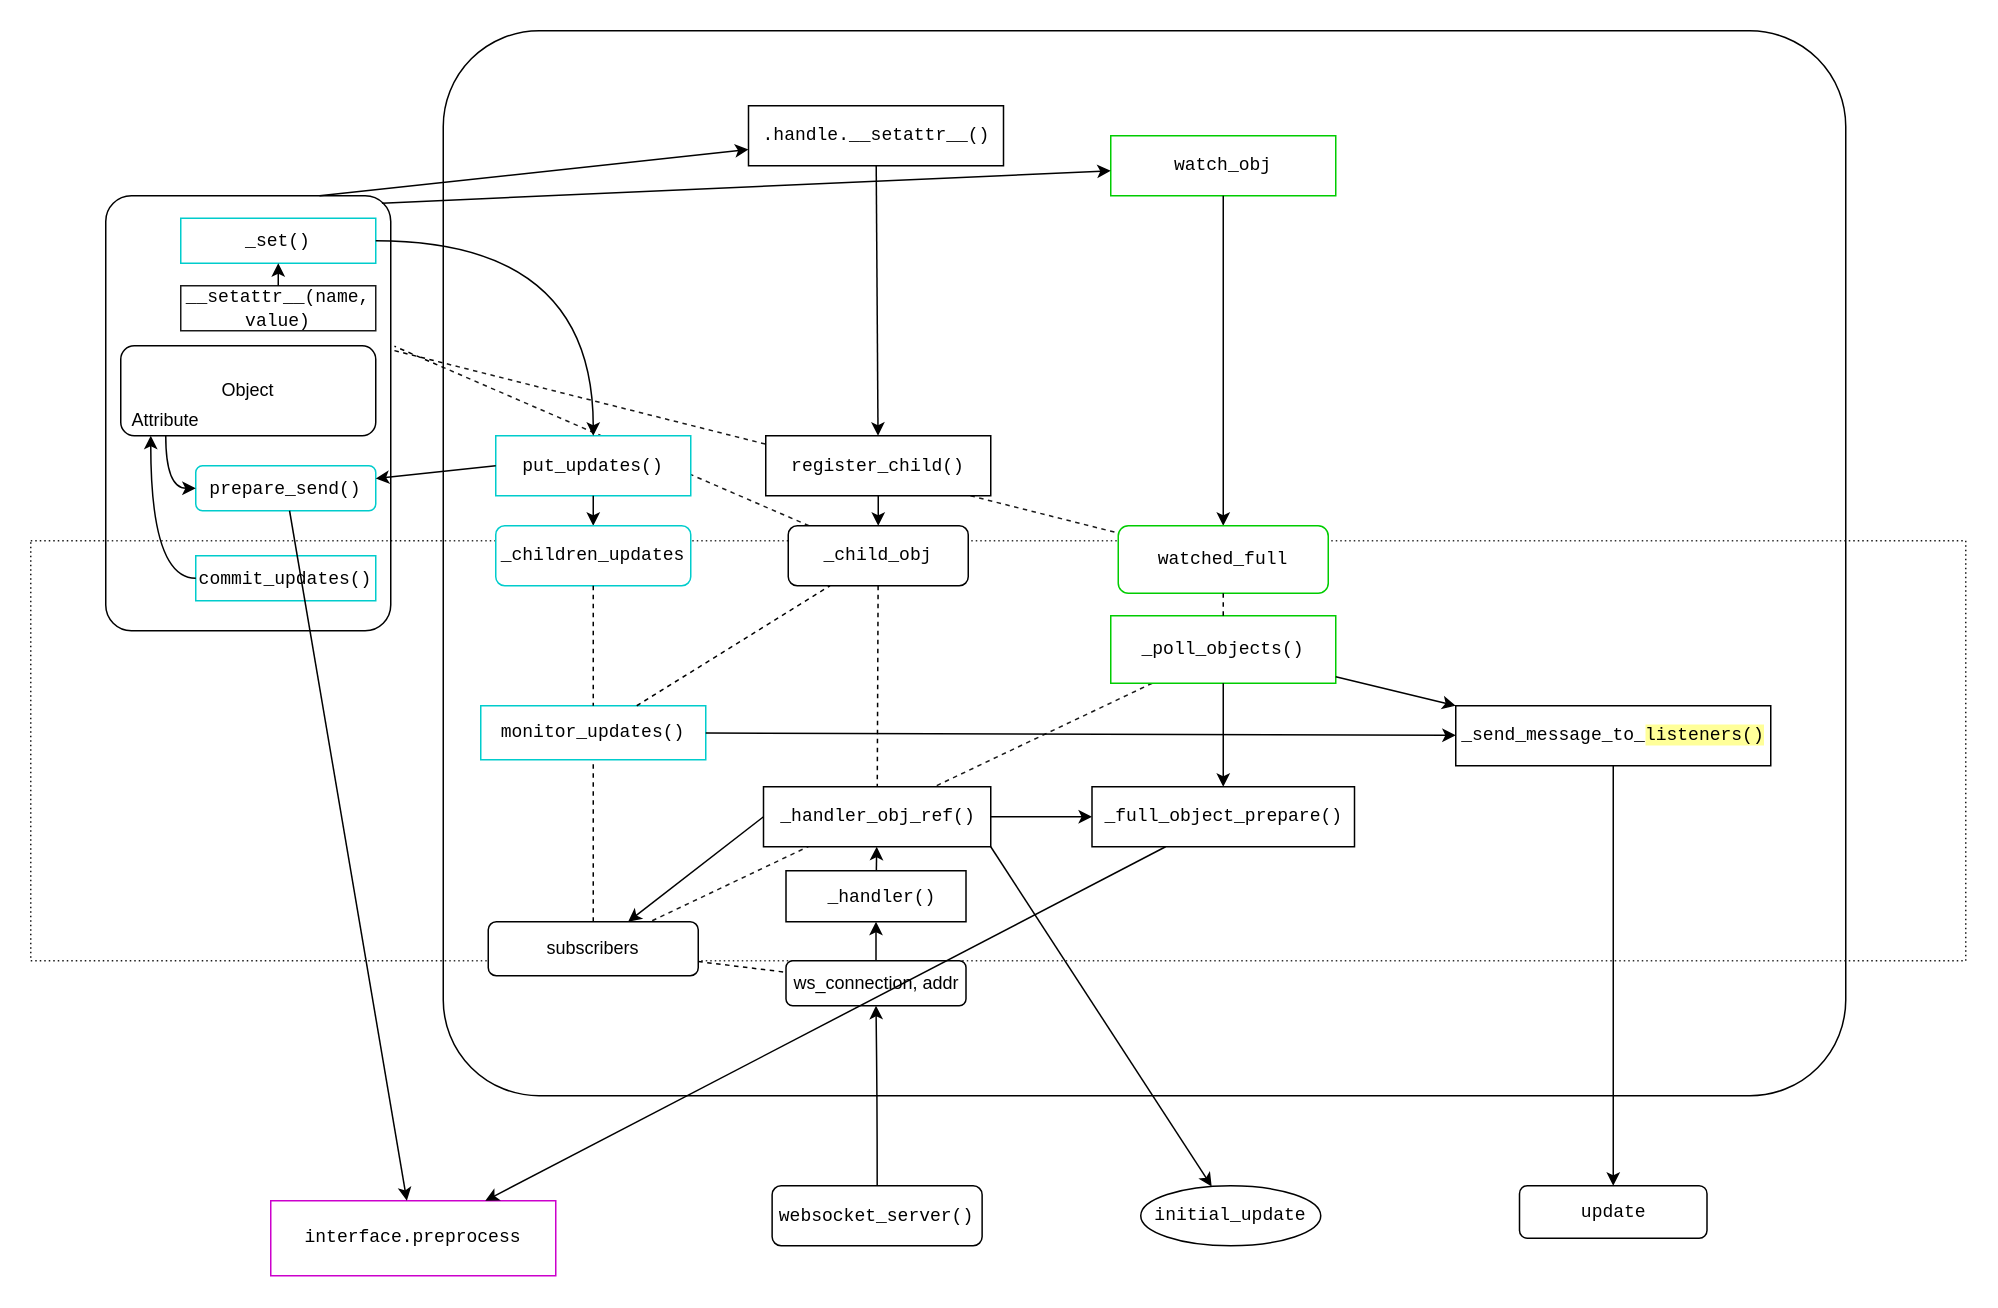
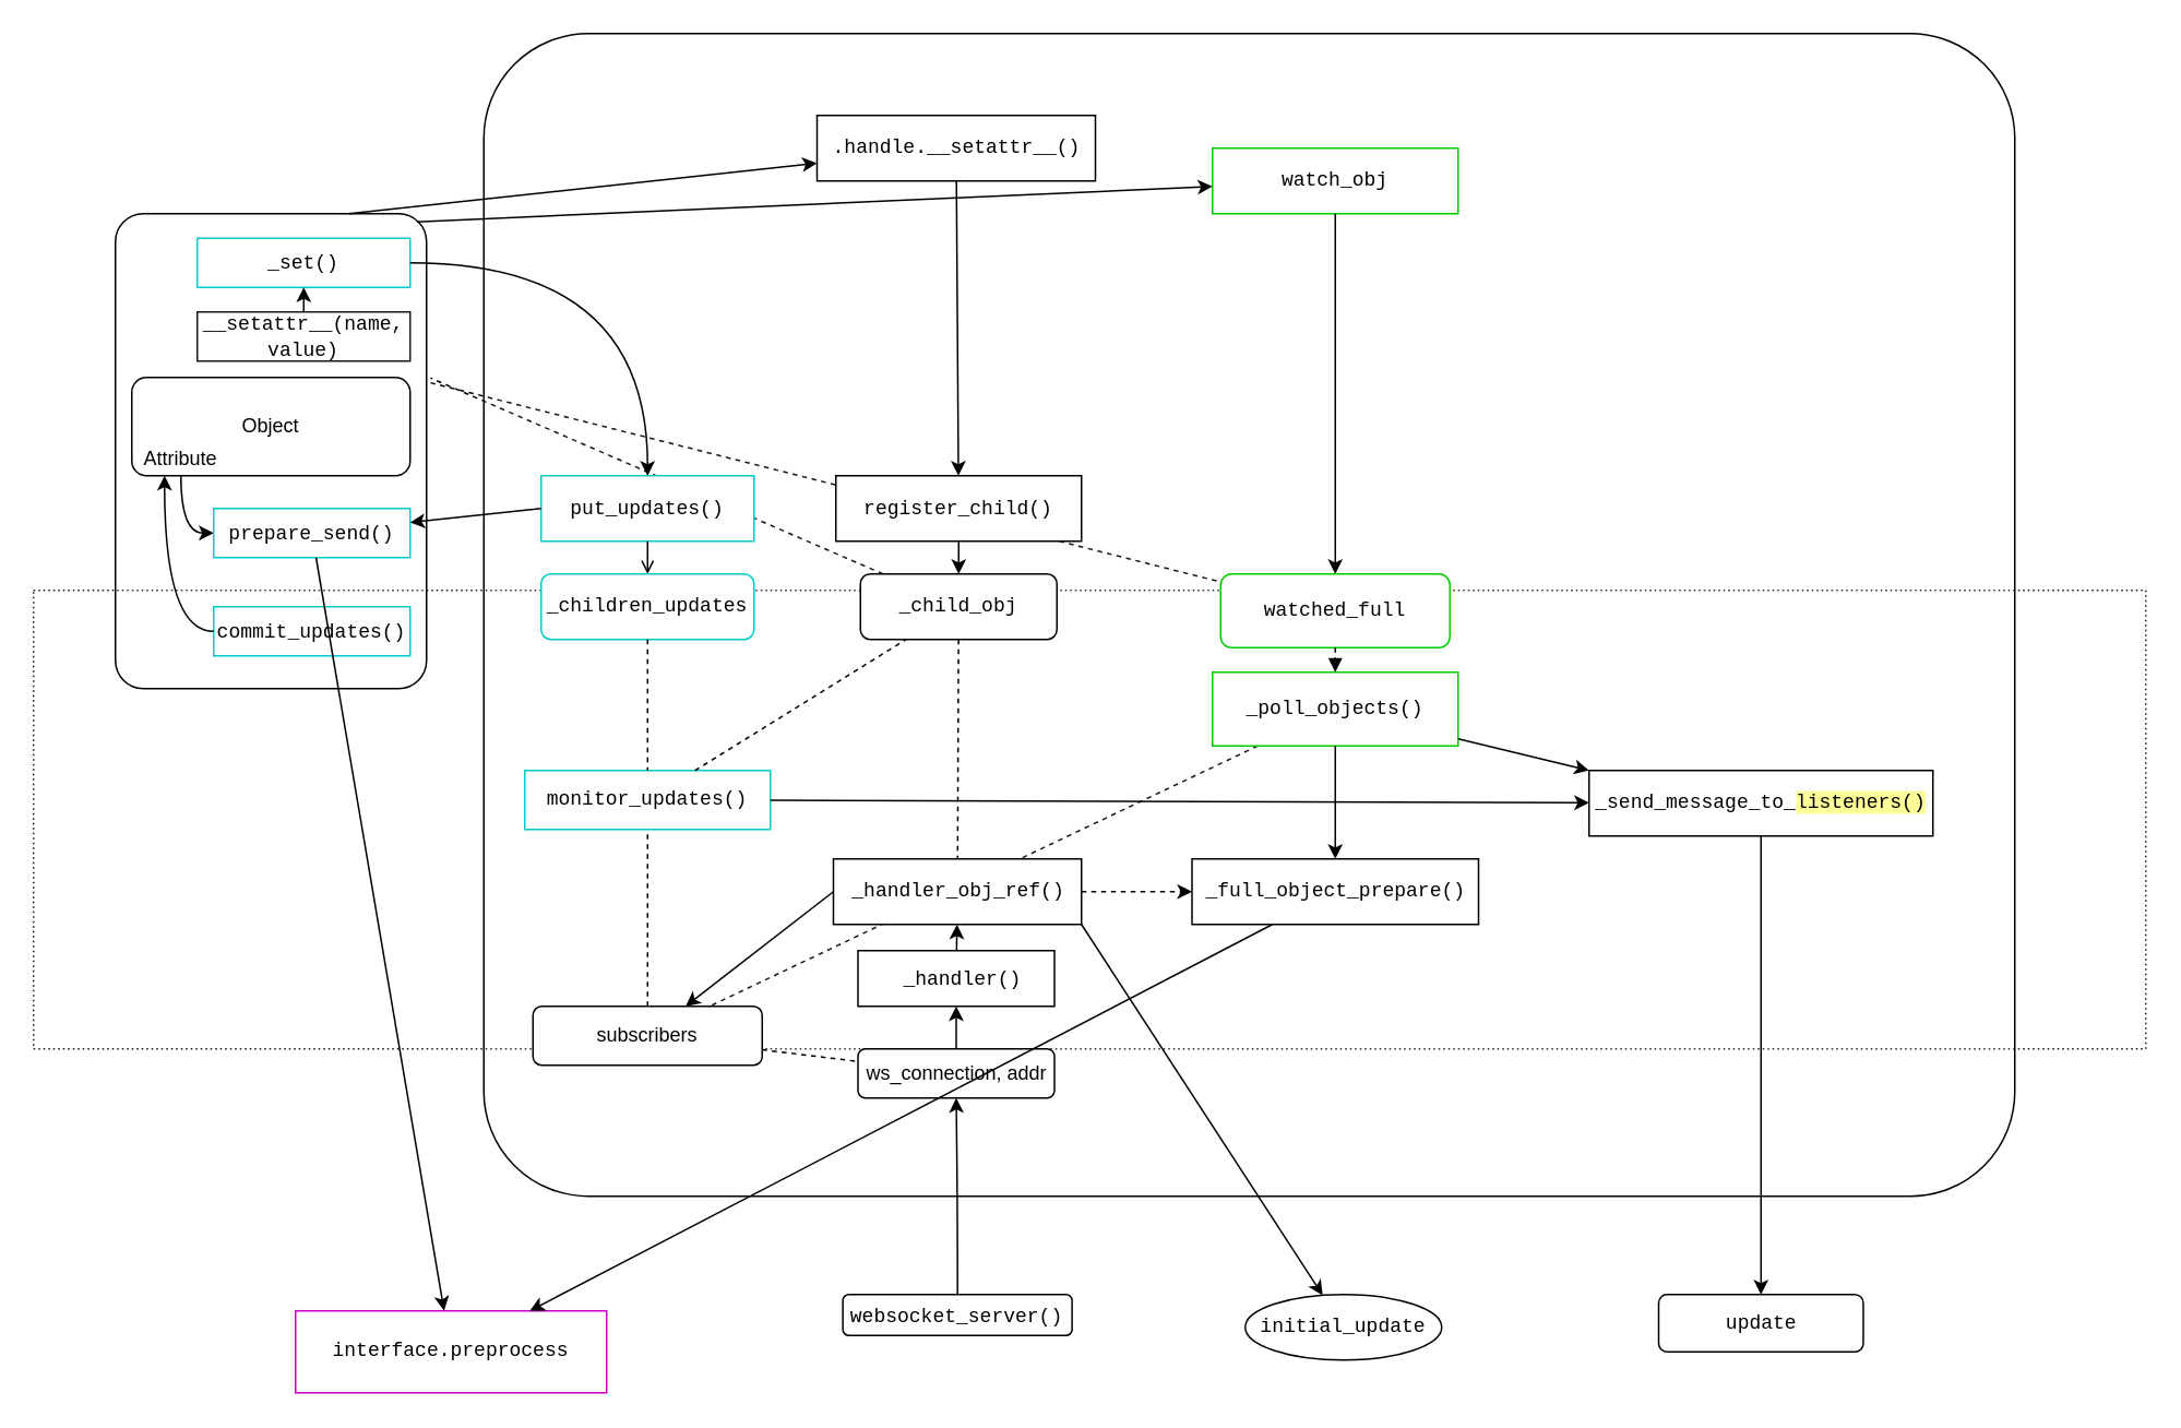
- <mxCell id="10" value="&lt;font face=&quot;Courier New&quot;&gt;prepare_send()&lt;/font&gt;" style="whiteSpace=wrap;html=1;strokeColor=#00CCCC;rounded=1;" vertex="1" parent="7"><mxGeometry x="60" y="90" width="120" height="30" as="geometry" /></mxCell>
+ <mxCell id="10" value="&lt;font face=&quot;Courier New&quot;&gt;prepare_send()&lt;/font&gt;" style="rounded=0;whiteSpace=wrap;html=1;strokeColor=#00CCCC;" vertex="1" parent="7"><mxGeometry x="60" y="90" width="120" height="30" as="geometry" /></mxCell>
- <mxCell id="19" value="" style="endArrow=classic;html=1;fontSize=10;" edge="1" parent="1" source="16" target="20"><mxGeometry width="50" height="50" relative="1" as="geometry"><mxPoint x="660" y="280" as="sourcePoint" /><mxPoint x="710" y="330" as="targetPoint" /></mxGeometry></mxCell>
+ <mxCell id="19" value="" style="endArrow=open;html=1;fontSize=10;" edge="1" parent="1" source="16" target="20"><mxGeometry width="50" height="50" relative="1" as="geometry"><mxPoint x="660" y="280" as="sourcePoint" /><mxPoint x="710" y="330" as="targetPoint" /></mxGeometry></mxCell>
- <mxCell id="57" value="" style="endArrow=none;dashed=1;html=1;fontFamily=Courier New;fontSize=12;" edge="1" parent="1" source="56" target="52"><mxGeometry width="50" height="50" relative="1" as="geometry"><mxPoint x="820" y="340" as="sourcePoint" /><mxPoint x="870" y="290" as="targetPoint" /></mxGeometry></mxCell>
+ <mxCell id="57" value="" style="endArrow=block;dashed=1;html=1;fontFamily=Courier New;fontSize=12;" edge="1" parent="1" source="56" target="52"><mxGeometry width="50" height="50" relative="1" as="geometry"><mxPoint x="820" y="340" as="sourcePoint" /><mxPoint x="870" y="290" as="targetPoint" /></mxGeometry></mxCell>
- <mxCell id="37" value="" style="edgeStyle=none;rounded=0;orthogonalLoop=1;jettySize=auto;html=1;endArrow=classic;endFill=1;fontSize=12;" edge="1" parent="1" source="38" target="39"><mxGeometry relative="1" as="geometry" /></mxCell>
+ <mxCell id="37" value="" style="edgeStyle=none;rounded=0;orthogonalLoop=1;jettySize=auto;html=1;endArrow=classic;endFill=1;fontSize=12;dashed=1;" edge="1" parent="1" source="38" target="39"><mxGeometry relative="1" as="geometry" /></mxCell>
- <mxCell id="34" value="&lt;font face=&quot;Courier New&quot;&gt;websocket_server()&lt;/font&gt;" style="rounded=1;whiteSpace=wrap;html=1;strokeColor=#000000;fillColor=#FFFFFF;fontSize=12;glass=0;" vertex="1" parent="1"><mxGeometry x="514.25" y="790" width="140" height="40" as="geometry" /></mxCell>
+ <mxCell id="34" value="&lt;font face=&quot;Courier New&quot;&gt;websocket_server()&lt;/font&gt;" style="rounded=1;whiteSpace=wrap;html=1;strokeColor=#000000;fillColor=#FFFFFF;fontSize=12;glass=0;" vertex="1" parent="1"><mxGeometry x="514.25" y="790" width="140" height="25" as="geometry" /></mxCell>
